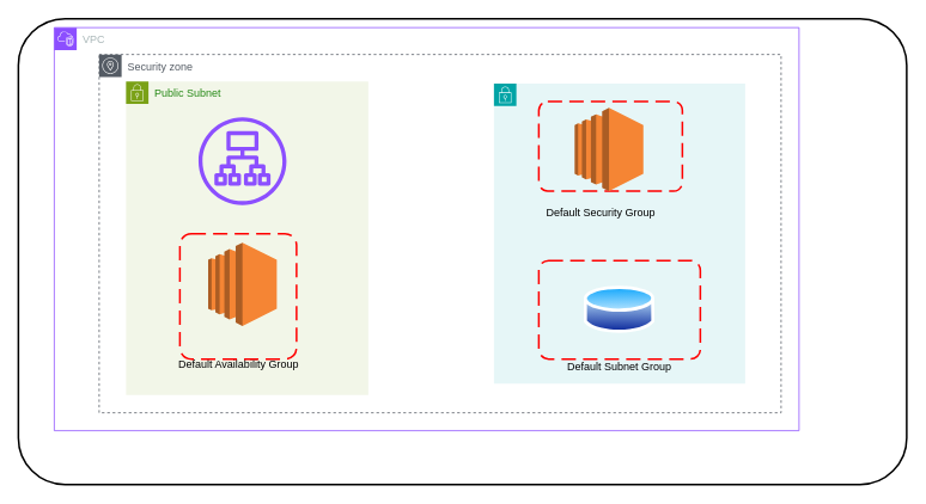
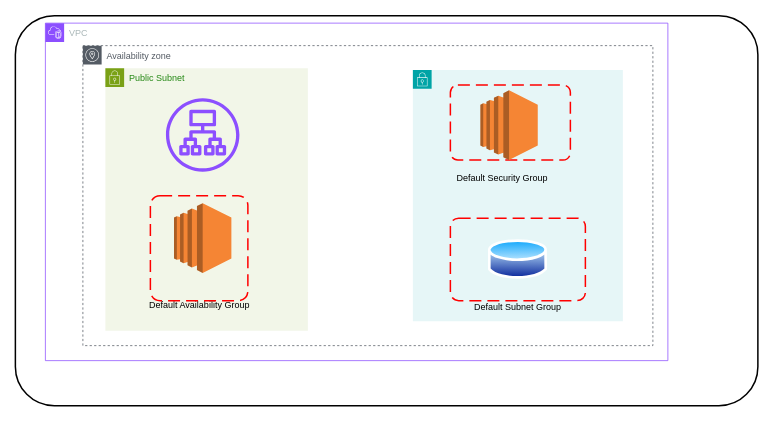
- <mxCell id="4" value="Security zone" style="sketch=0;outlineConnect=0;gradientColor=none;html=1;whiteSpace=wrap;fontSize=12;fontStyle=0;shape=mxgraph.aws4.group;grIcon=mxgraph.aws4.group_availability_zone;strokeColor=#545B64;fillColor=none;verticalAlign=top;align=left;spacingLeft=30;fontColor=#545B64;dashed=1;" vertex="1" parent="3"><mxGeometry x="50" y="30" width="760" height="400" as="geometry" /></mxCell>
+ <mxCell id="4" value="Availability zone" style="sketch=0;outlineConnect=0;gradientColor=none;html=1;whiteSpace=wrap;fontSize=12;fontStyle=0;shape=mxgraph.aws4.group;grIcon=mxgraph.aws4.group_availability_zone;strokeColor=#545B64;fillColor=none;verticalAlign=top;align=left;spacingLeft=30;fontColor=#545B64;dashed=1;" vertex="1" parent="3"><mxGeometry x="50" y="30" width="760" height="400" as="geometry" /></mxCell>
